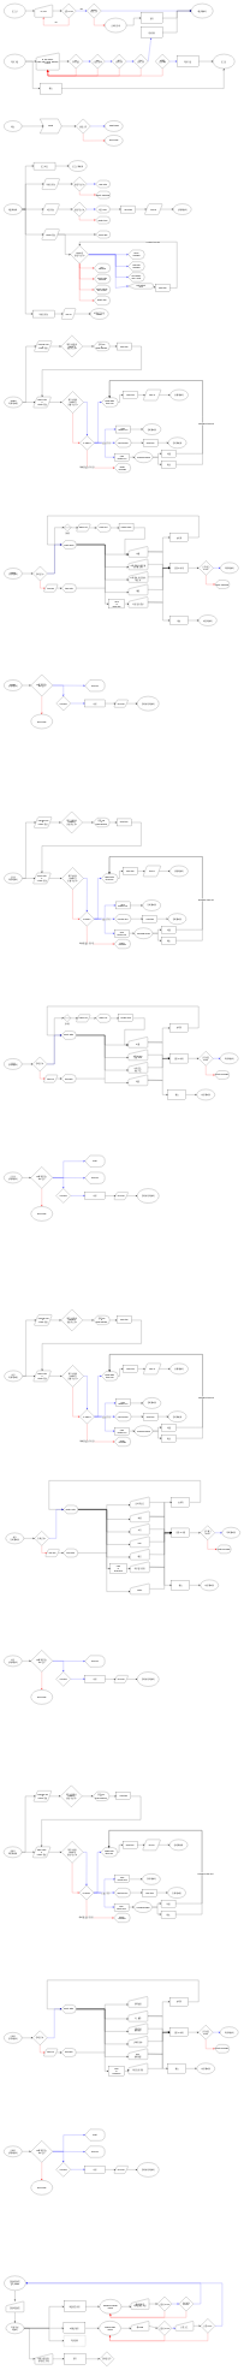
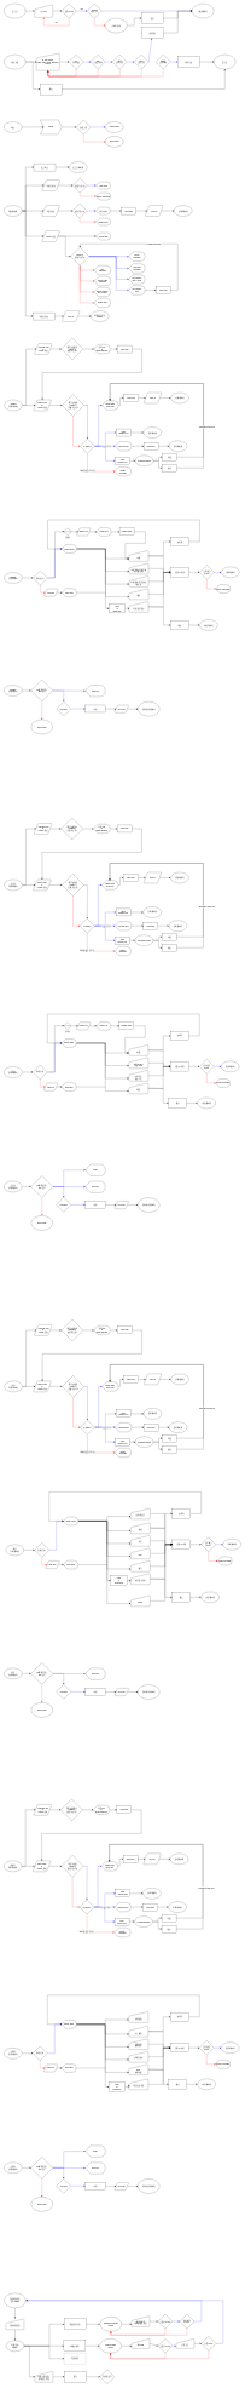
- <mxCell id="97" value="Last activity&lt;br style=&quot;font-size: 10px;&quot;&gt;Item" style="shape=display;whiteSpace=wrap;html=1;fontSize=10;" parent="1" vertex="1"><mxGeometry x="711" y="1571" width="140" height="30" as="geometry" /></mxCell>
+ <mxCell id="97" value="Last activity&lt;br style=&quot;font-size: 10px;&quot;&gt;Item" style="shape=display;whiteSpace=wrap;html=1;fontSize=10;" parent="1" vertex="1"><mxGeometry x="711" y="1571" width="90" height="50" as="geometry" /></mxCell>
- <mxCell id="181" value="user id" style="shape=parallelogram;html=1;strokeWidth=1;perimeter=parallelogramPerimeter;whiteSpace=wrap;rounded=1;arcSize=12;size=0.23;strokeColor=default;fontFamily=Helvetica;fontSize=10;fontColor=default;fillColor=default;" parent="1" vertex="1"><mxGeometry x="340.11" y="1710" width="80" height="60" as="geometry" /></mxCell>
+ <mxCell id="181" value="user id" style="shape=parallelogram;html=1;strokeWidth=1;perimeter=parallelogramPerimeter;whiteSpace=wrap;rounded=1;arcSize=12;size=0.23;strokeColor=default;fontFamily=Helvetica;fontSize=10;fontColor=default;fillColor=default;" parent="1" vertex="1"><mxGeometry x="340.11" y="1710" width="100" height="60" as="geometry" /></mxCell>
